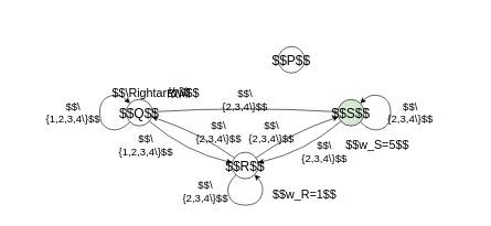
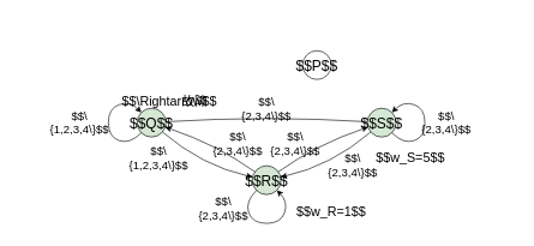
- <mxCell id="5" value="&lt;font style=&quot;font-size: 20px;&quot;&gt;$$Q$$&lt;/font&gt;" style="ellipse;whiteSpace=wrap;html=1;aspect=fixed;" parent="1" vertex="1"><mxGeometry x="190" y="150" width="40" height="40" as="geometry" /></mxCell>
+ <mxCell id="5" value="&lt;font style=&quot;font-size: 20px;&quot;&gt;$$Q$$&lt;/font&gt;" style="ellipse;whiteSpace=wrap;html=1;aspect=fixed;fillColor=#d5e8d4;" parent="1" vertex="1"><mxGeometry x="190" y="150" width="40" height="40" as="geometry" /></mxCell>
- <mxCell id="6" value="&lt;font style=&quot;font-size: 20px;&quot;&gt;$$R$$&lt;/font&gt;" style="ellipse;whiteSpace=wrap;html=1;aspect=fixed;" parent="1" vertex="1"><mxGeometry x="350" y="230" width="40" height="40" as="geometry" /></mxCell>
+ <mxCell id="6" value="&lt;font style=&quot;font-size: 20px;&quot;&gt;$$R$$&lt;/font&gt;" style="ellipse;whiteSpace=wrap;html=1;aspect=fixed;fillColor=#d5e8d4;" parent="1" vertex="1"><mxGeometry x="350" y="230" width="40" height="40" as="geometry" /></mxCell>
